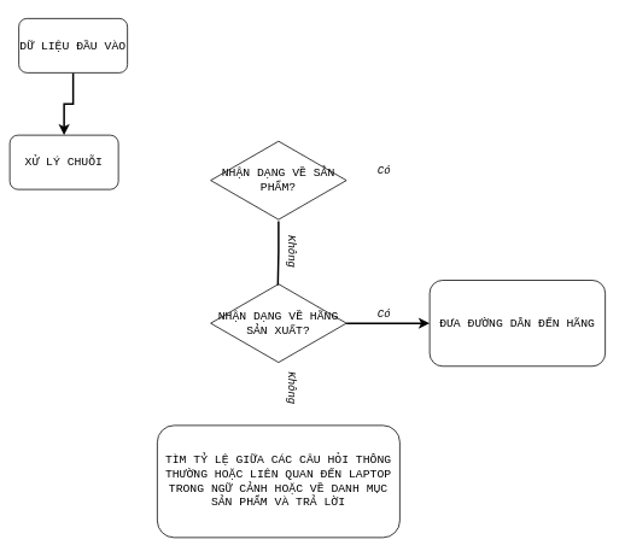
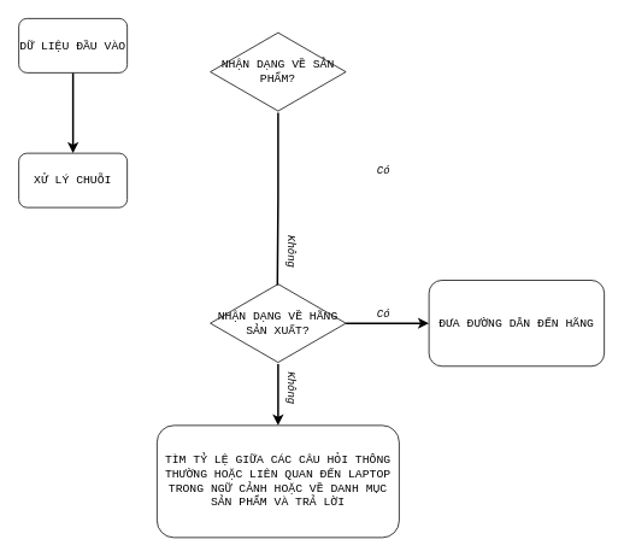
- <mxCell id="4" value="XỬ LÝ CHUỖI" style="rounded=1;whiteSpace=wrap;html=1;fontFamily=Courier New;fontSize=13;" vertex="1" parent="1"><mxGeometry x="10" y="149" width="120" height="60" as="geometry" /></mxCell>
+ <mxCell id="4" value="XỬ LÝ CHUỖI" style="rounded=1;whiteSpace=wrap;html=1;fontFamily=Courier New;fontSize=13;" vertex="1" parent="1"><mxGeometry x="20" y="169" width="120" height="60" as="geometry" /></mxCell>
- <mxCell id="5" value="NHẬN DẠNG VỀ SẢN PHẨM?" style="html=1;whiteSpace=wrap;aspect=fixed;shape=isoRectangle;fontFamily=Courier New;fontSize=13;" vertex="1" parent="1"><mxGeometry x="232" y="154" width="150" height="90" as="geometry" /></mxCell>
+ <mxCell id="5" value="NHẬN DẠNG VỀ SẢN PHẨM?" style="html=1;whiteSpace=wrap;aspect=fixed;shape=isoRectangle;fontFamily=Courier New;fontSize=13;" vertex="1" parent="1"><mxGeometry x="232" y="34" width="150" height="90" as="geometry" /></mxCell>
+ <mxCell id="7" style="edgeStyle=orthogonalEdgeStyle;rounded=0;orthogonalLoop=1;jettySize=auto;html=1;entryX=0.5;entryY=0;entryDx=0;entryDy=0;strokeWidth=2;fontFamily=Courier New;fontSize=13;" edge="1" parent="1" source="8" target="11"><mxGeometry relative="1" as="geometry" /></mxCell>
